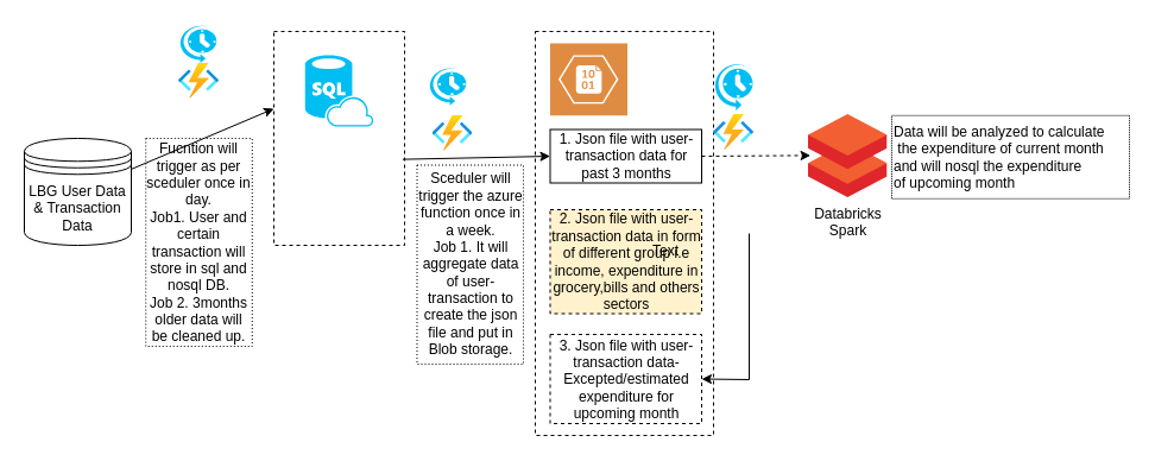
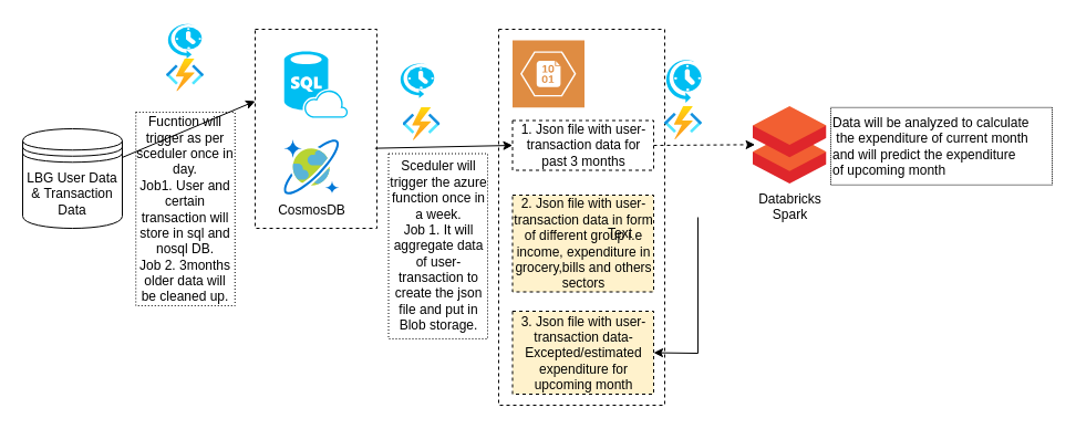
- <mxCell id="15" value="1. Json file with user-transaction data for past 3 months" style="rounded=0;whiteSpace=wrap;html=1;dashed=0;" vertex="1" parent="1"><mxGeometry x="462.5" y="108.5" width="127.5" height="45" as="geometry" /></mxCell>
+ <mxCell id="15" value="1. Json file with user-transaction data for past 3 months" style="rounded=0;whiteSpace=wrap;html=1;dashed=1;" vertex="1" parent="1"><mxGeometry x="462.5" y="108.5" width="127.5" height="45" as="geometry" /></mxCell>
- <mxCell id="18" value="Data will be analyzed to calculate&lt;br&gt;&amp;nbsp;the expenditure of current month &lt;br&gt;and will nosql the expenditure &lt;br&gt;of upcoming month" style="text;html=1;align=left;verticalAlign=middle;resizable=0;points=[];autosize=1;strokeColor=default;fillColor=none;dashed=1;dashPattern=1 1;" vertex="1" parent="1"><mxGeometry x="750" y="96.75" width="200" height="70" as="geometry" /></mxCell>
+ <mxCell id="18" value="Data will be analyzed to calculate&lt;br&gt;&amp;nbsp;the expenditure of current month &lt;br&gt;and will predict the expenditure &lt;br&gt;of upcoming month" style="text;html=1;align=left;verticalAlign=middle;resizable=0;points=[];autosize=1;strokeColor=default;fillColor=none;dashed=1;dashPattern=1 1;" vertex="1" parent="1"><mxGeometry x="750" y="96.75" width="200" height="70" as="geometry" /></mxCell>
+ <mxCell id="5" value="CosmosDB" style="aspect=fixed;html=1;perimeter=none;align=center;shadow=0;dashed=0;image;fontSize=12;image=img/lib/mscae/CosmosDB.svg;" parent="1" vertex="1"><mxGeometry x="256.25" y="126" width="50" height="50" as="geometry" /></mxCell>
- <mxCell id="24" value="Fucntion will trigger as per sceduler once in day.&lt;br&gt;Job1. User and certain transaction will store in sql and nosql DB.&lt;br&gt;Job 2. 3months older data will be cleaned up." style="text;html=1;strokeColor=default;fillColor=none;align=center;verticalAlign=middle;whiteSpace=wrap;rounded=0;dashed=1;dashPattern=1 2;" vertex="1" parent="1"><mxGeometry x="122.25" y="116" width="89.5" height="175" as="geometry" /></mxCell>
+ <mxCell id="24" value="Fucntion will trigger as per sceduler once in day.&lt;br&gt;Job1. User and certain transaction will store in sql and nosql DB.&lt;br&gt;Job 2. 3months older data will be cleaned up." style="text;html=1;strokeColor=default;fillColor=none;align=center;verticalAlign=middle;whiteSpace=wrap;rounded=0;dashed=1;dashPattern=1 2;" vertex="1" parent="1"><mxGeometry x="122.25" y="101" width="89.5" height="175" as="geometry" /></mxCell>
- <mxCell id="17" value="3. Json file with user-transaction data- Excepted/estimated expenditure for upcoming month" style="rounded=0;whiteSpace=wrap;html=1;dashed=1;" vertex="1" parent="1"><mxGeometry x="462.5" y="281" width="127.5" height="75" as="geometry" /></mxCell>
+ <mxCell id="17" value="3. Json file with user-transaction data- Excepted/estimated expenditure for upcoming month" style="rounded=0;whiteSpace=wrap;html=1;dashed=1;fillColor=#fff2cc;" vertex="1" parent="1"><mxGeometry x="462.5" y="281" width="127.5" height="75" as="geometry" /></mxCell>
